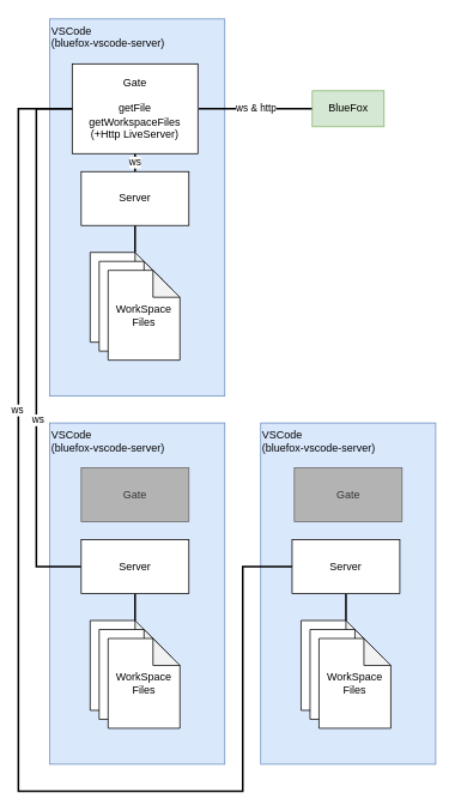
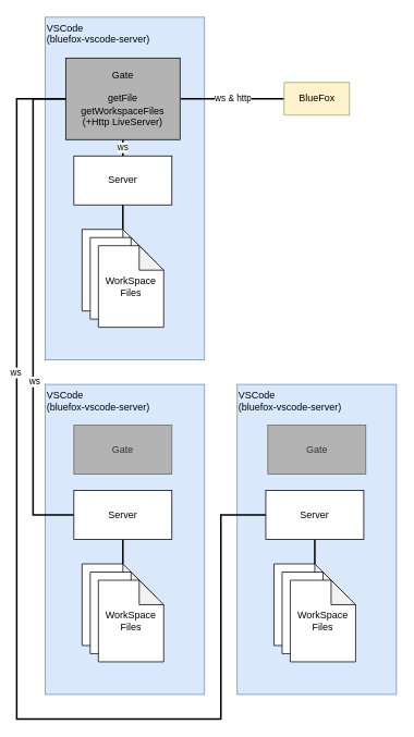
- <mxCell id="5" value="Gate&lt;br&gt;&lt;br&gt;getFile&lt;br&gt;getWorkspaceFiles&lt;br&gt;(+Http LiveServer)" style="rounded=0;whiteSpace=wrap;html=1;" vertex="1" parent="1"><mxGeometry x="80" y="70" width="140" height="100" as="geometry" /></mxCell>
+ <mxCell id="5" value="Gate&lt;br&gt;&lt;br&gt;getFile&lt;br&gt;getWorkspaceFiles&lt;br&gt;(+Http LiveServer)" style="rounded=0;whiteSpace=wrap;html=1;fillColor=#b3b3b3;" vertex="1" parent="1"><mxGeometry x="80" y="70" width="140" height="100" as="geometry" /></mxCell>
- <mxCell id="8" value="BlueFox" style="rounded=0;whiteSpace=wrap;html=1;fillColor=#d5e8d4;strokeColor=#82b366;" vertex="1" parent="1"><mxGeometry x="347.5" y="100" width="80" height="40" as="geometry" /></mxCell>
+ <mxCell id="8" value="BlueFox" style="rounded=0;whiteSpace=wrap;html=1;fillColor=#fff2cc;strokeColor=#82b366;" vertex="1" parent="1"><mxGeometry x="347.5" y="100" width="80" height="40" as="geometry" /></mxCell>
